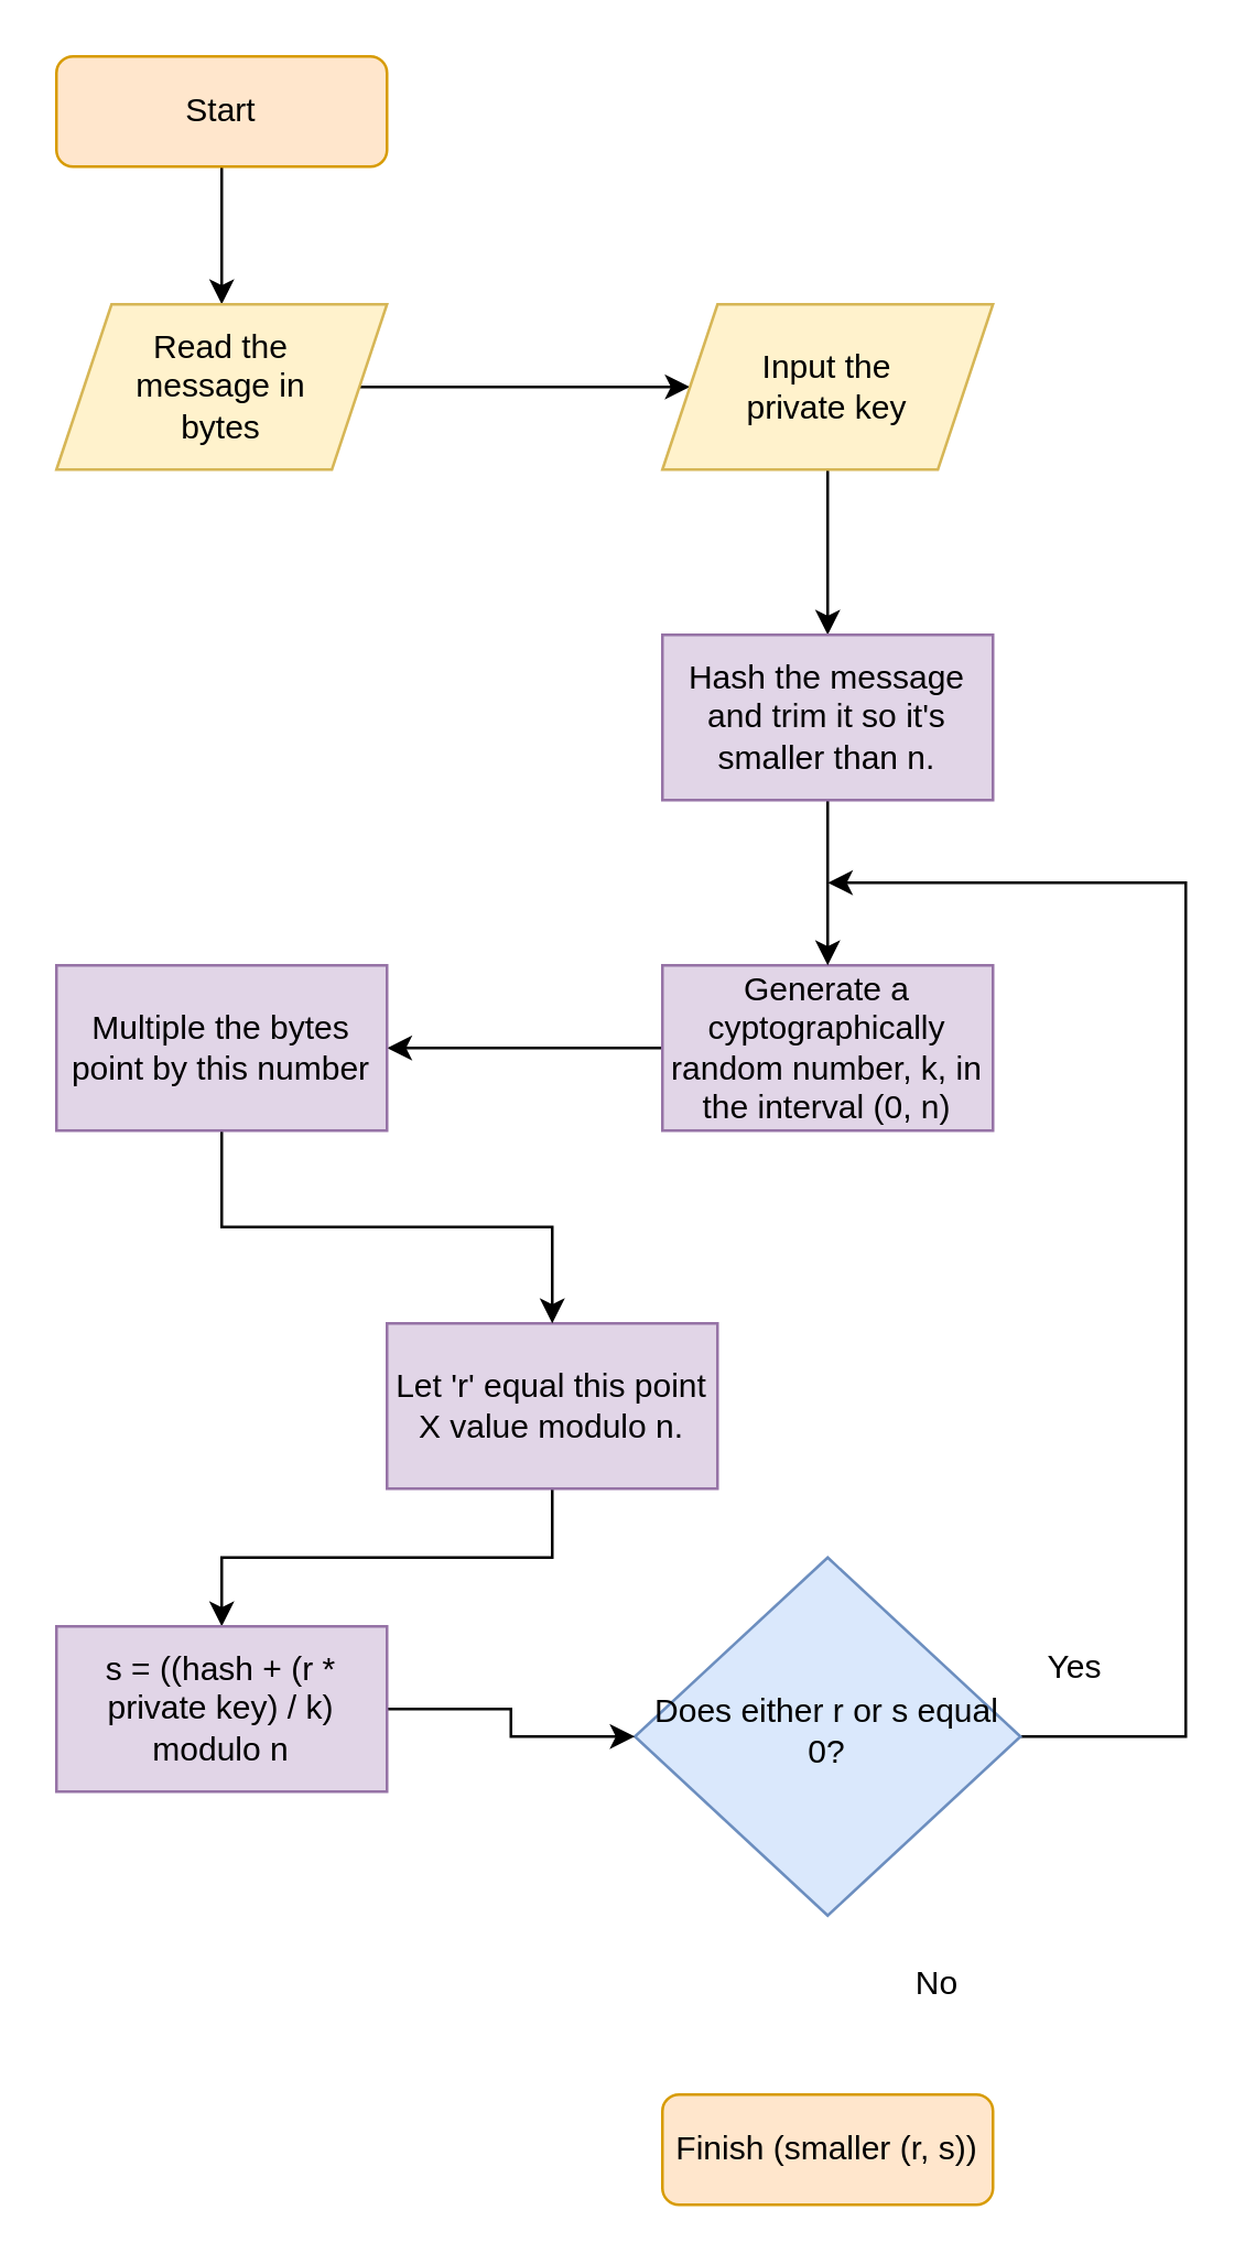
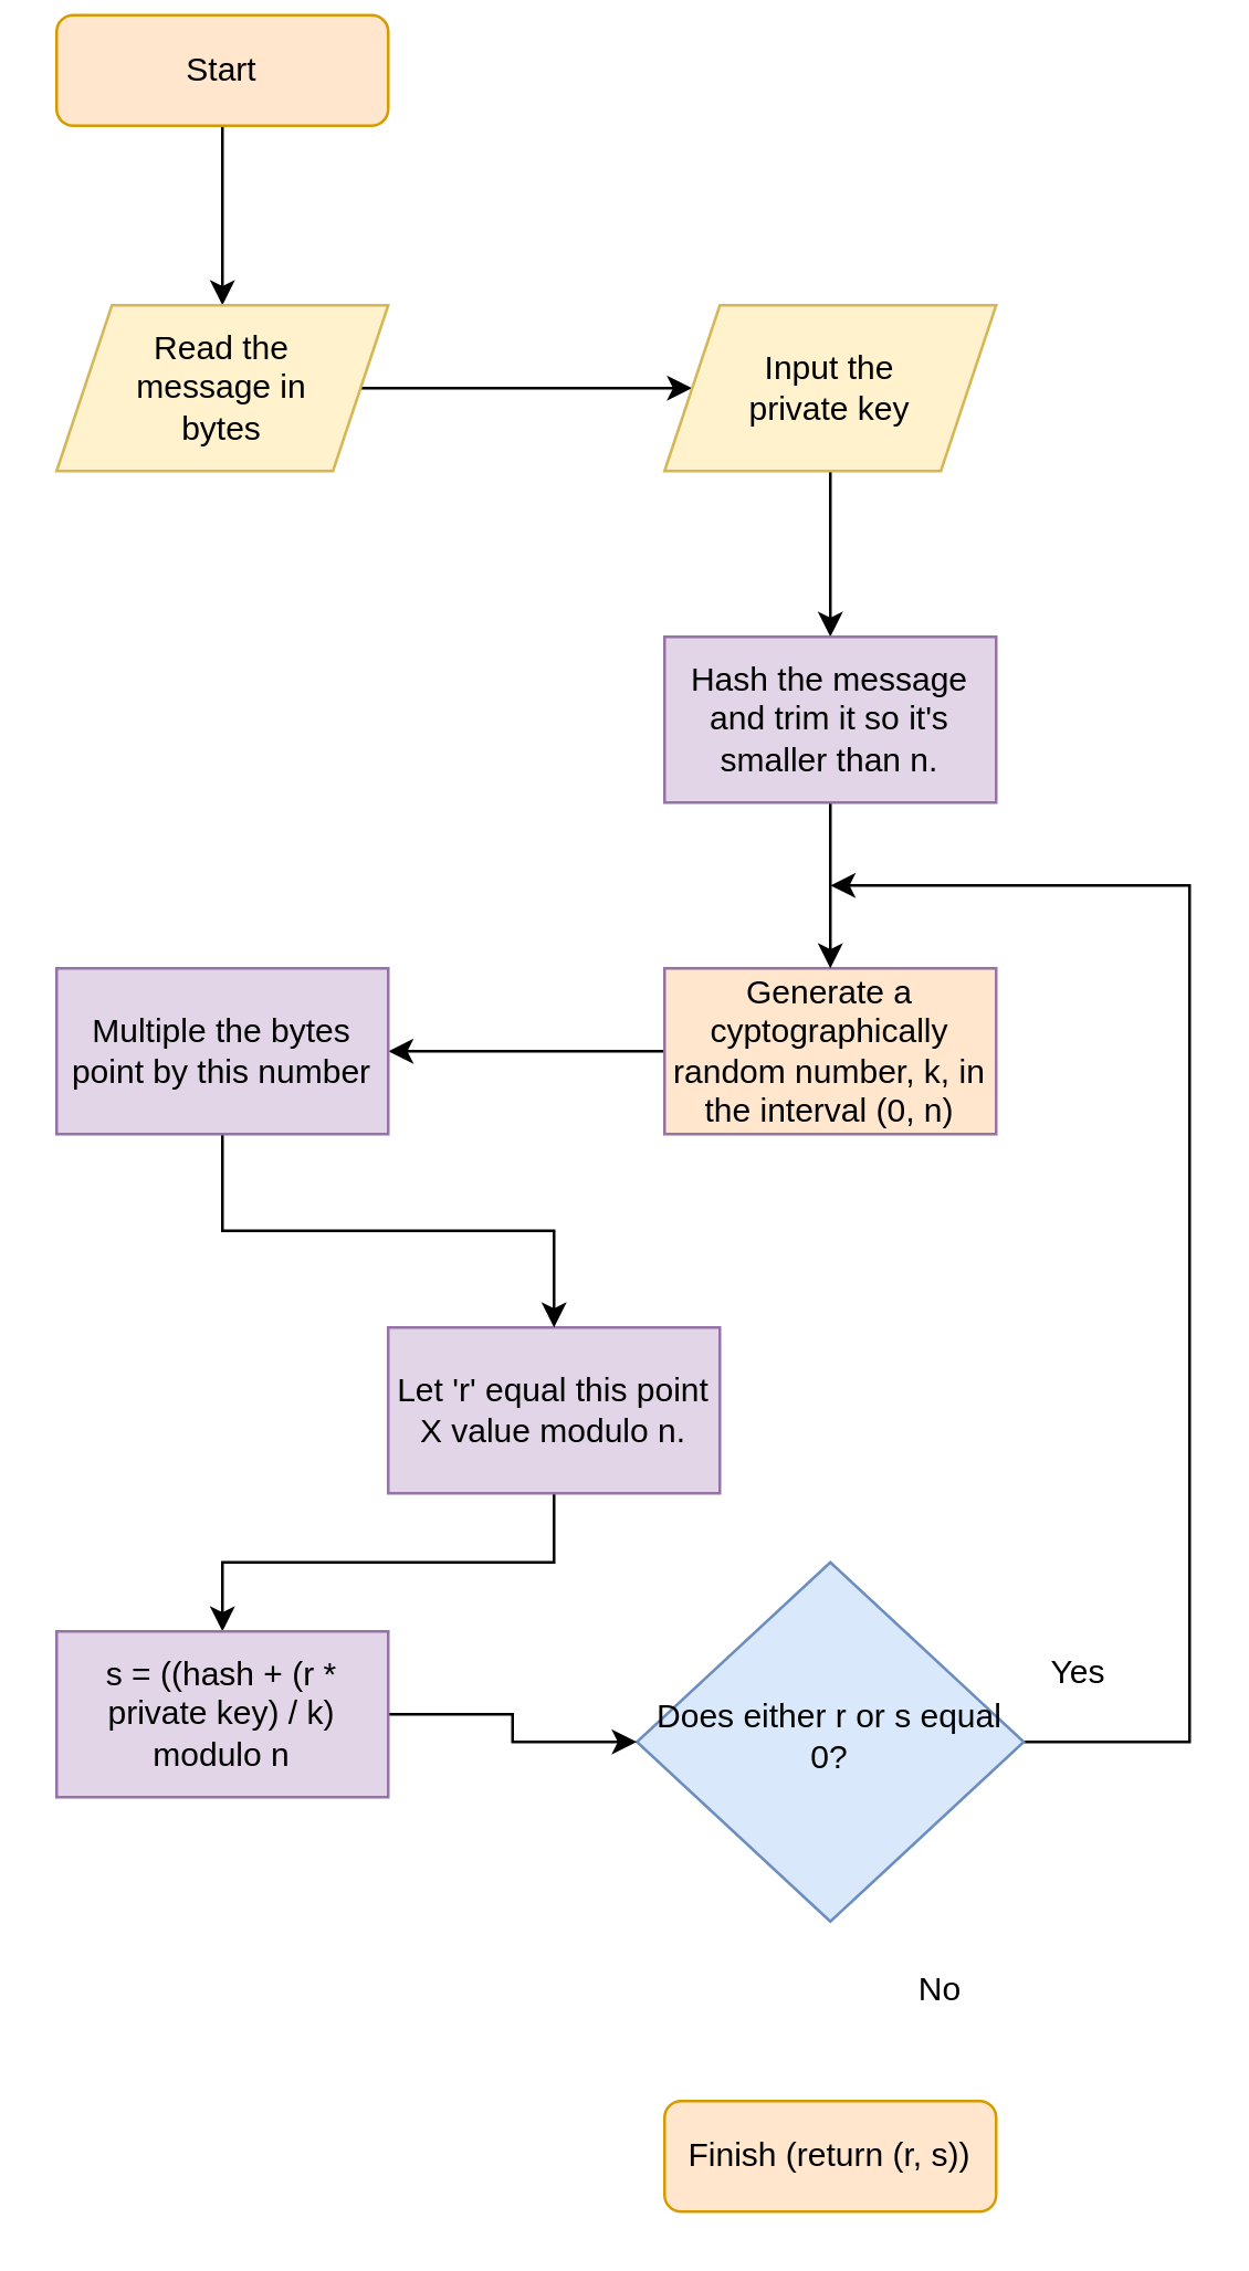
- <mxCell id="3" value="Start" style="rounded=1;whiteSpace=wrap;html=1;fontSize=12;glass=0;strokeWidth=1;shadow=0;fillColor=#ffe6cc;strokeColor=#d79b00;" parent="1" vertex="1"><mxGeometry x="20" y="20" width="120" height="40" as="geometry" /></mxCell>
+ <mxCell id="3" value="Start" style="rounded=1;whiteSpace=wrap;html=1;fontSize=12;glass=0;strokeWidth=1;shadow=0;fillColor=#ffe6cc;strokeColor=#d79b00;" parent="1" vertex="1"><mxGeometry x="20" y="5" width="120" height="40" as="geometry" /></mxCell>
- <mxCell id="14" value="Generate a cyptographically random number, k, in the interval (0, n)" style="rounded=0;whiteSpace=wrap;html=1;fillColor=#e1d5e7;strokeColor=#9673a6;" vertex="1" parent="1"><mxGeometry x="240" y="350" width="120" height="60" as="geometry" /></mxCell>
+ <mxCell id="14" value="Generate a cyptographically random number, k, in the interval (0, n)" style="rounded=0;whiteSpace=wrap;html=1;fillColor=#ffe6cc;strokeColor=#9673a6;" vertex="1" parent="1"><mxGeometry x="240" y="350" width="120" height="60" as="geometry" /></mxCell>
- <mxCell id="8" value="Finish (smaller (r, s))" style="rounded=1;whiteSpace=wrap;html=1;fontSize=12;glass=0;strokeWidth=1;shadow=0;fillColor=#ffe6cc;strokeColor=#d79b00;" parent="1" vertex="1"><mxGeometry x="240" y="760" width="120" height="40" as="geometry" /></mxCell>
+ <mxCell id="8" value="Finish (return (r, s))" style="rounded=1;whiteSpace=wrap;html=1;fontSize=12;glass=0;strokeWidth=1;shadow=0;fillColor=#ffe6cc;strokeColor=#d79b00;" parent="1" vertex="1"><mxGeometry x="240" y="760" width="120" height="40" as="geometry" /></mxCell>
